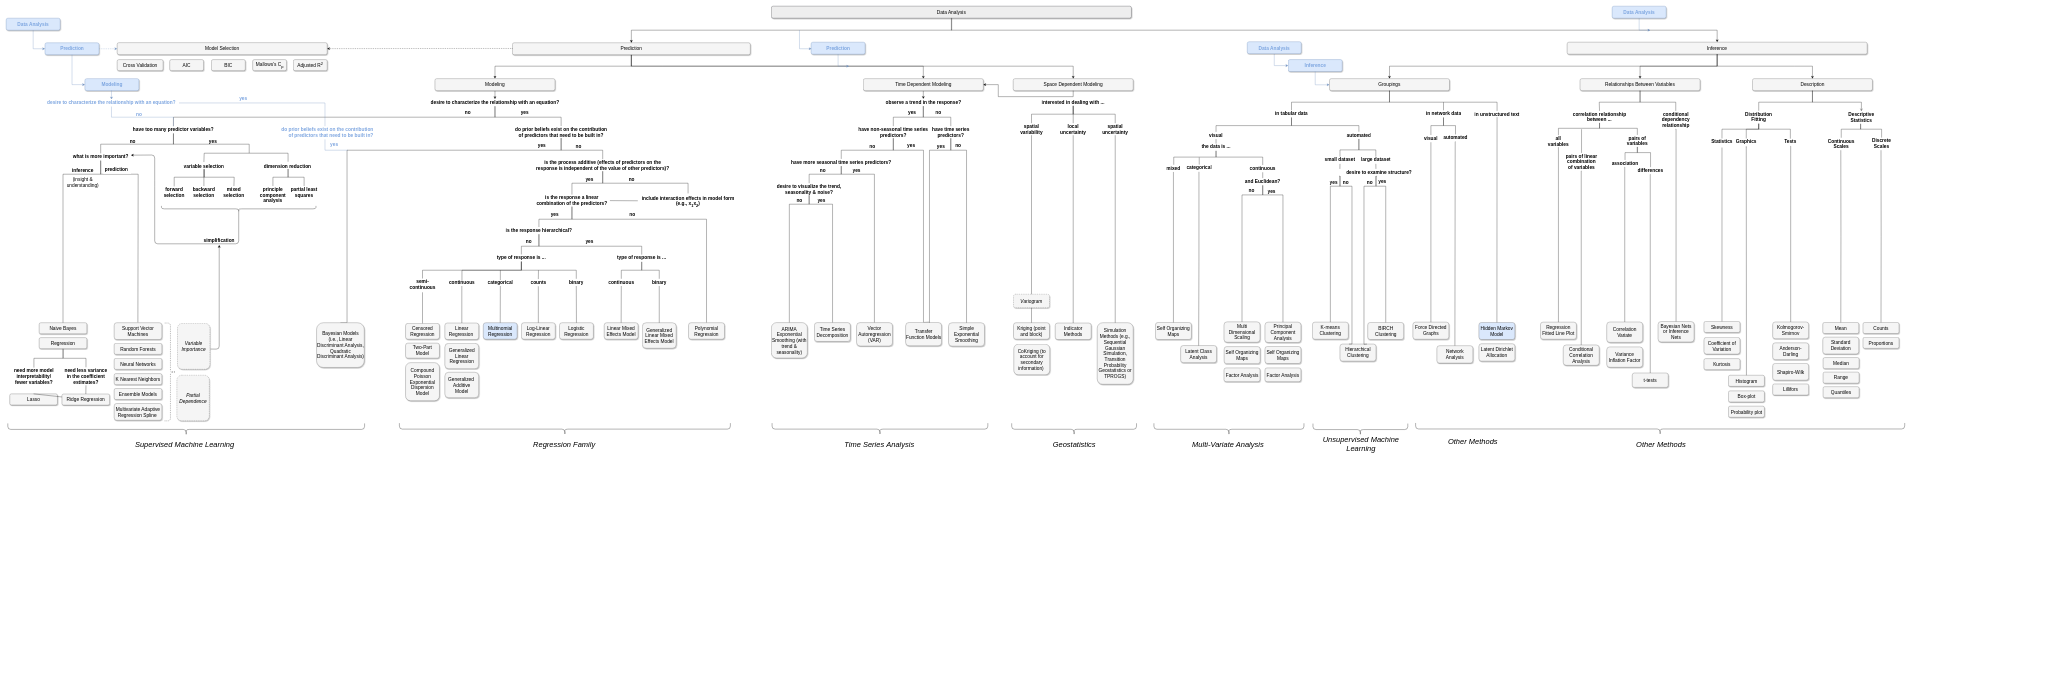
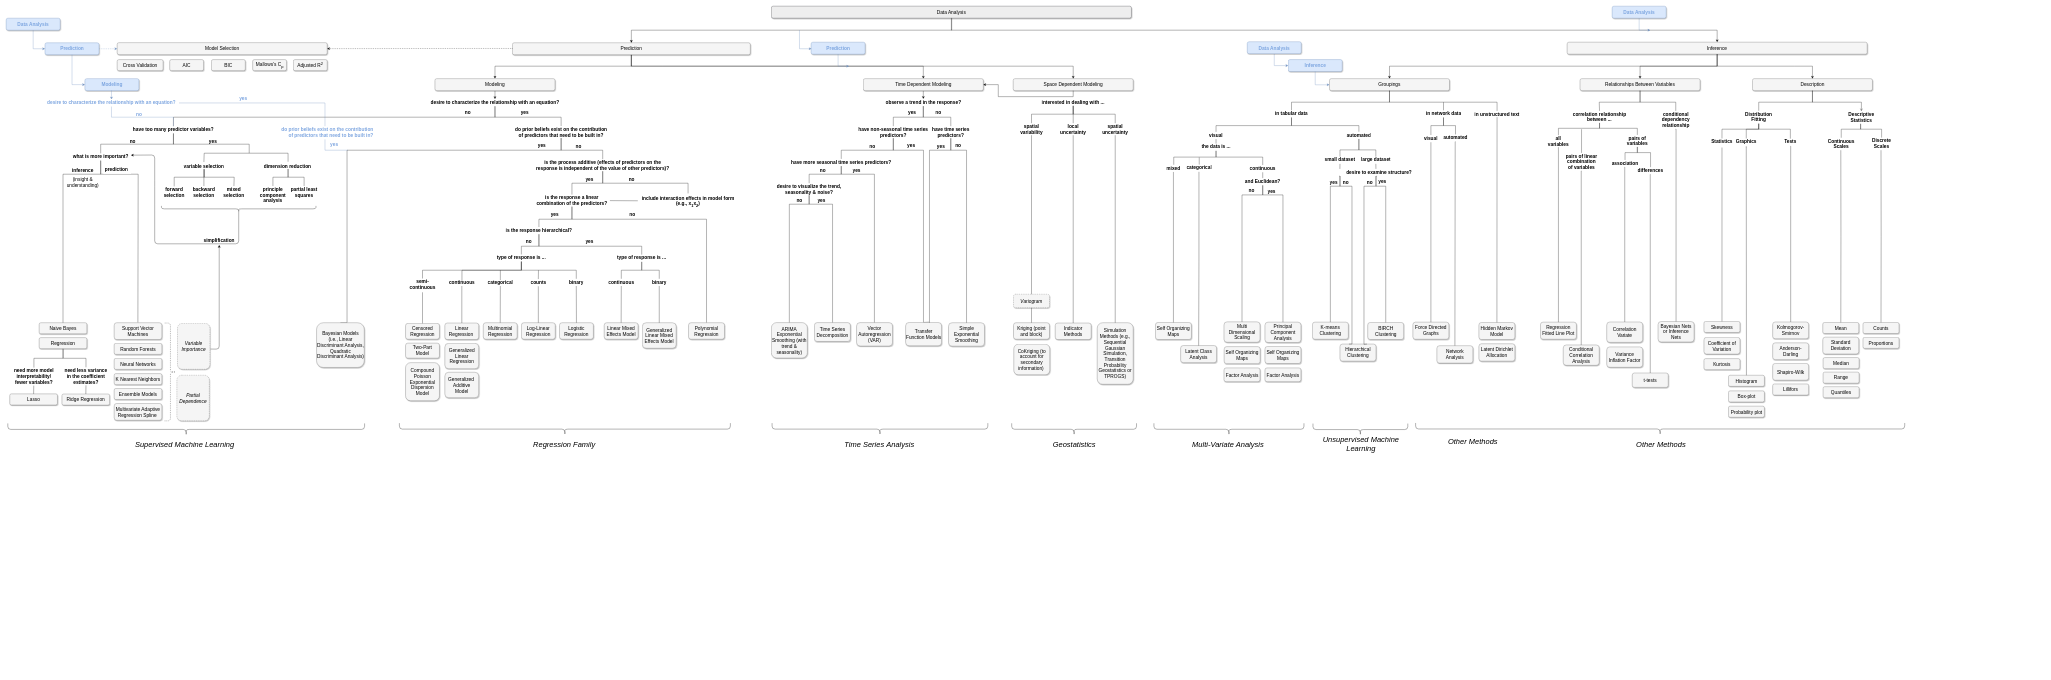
- <mxCell id="69" value="Multinomial Regression" style="whiteSpace=wrap;html=1;rounded=1;shadow=1;strokeWidth=1;fontSize=16;align=center;fillColor=#dae8fc;strokeColor=#666666;" parent="1" vertex="1"><mxGeometry x="1610" y="1075" width="113" height="55" as="geometry" /></mxCell>
+ <mxCell id="69" value="Multinomial Regression" style="whiteSpace=wrap;html=1;rounded=1;shadow=1;strokeWidth=1;fontSize=16;align=center;fillColor=#f5f5f5;strokeColor=#666666;" parent="1" vertex="1"><mxGeometry x="1610" y="1075" width="113" height="55" as="geometry" /></mxCell>
- <mxCell id="142" value="Hidden Markov Model&lt;br&gt;" style="whiteSpace=wrap;html=1;rounded=1;shadow=1;strokeWidth=1;fontSize=16;align=center;fillColor=#dae8fc;strokeColor=#666666;" parent="1" vertex="1"><mxGeometry x="4928" y="1074" width="120" height="57" as="geometry" /></mxCell>
+ <mxCell id="142" value="Hidden Markov Model&lt;br&gt;" style="whiteSpace=wrap;html=1;rounded=1;shadow=1;strokeWidth=1;fontSize=16;align=center;fillColor=#f5f5f5;strokeColor=#666666;" parent="1" vertex="1"><mxGeometry x="4928" y="1074" width="120" height="57" as="geometry" /></mxCell>
- <mxCell id="221" value="" style="endArrow=none;html=1;exitX=0.5;exitY=0;" parent="1" source="57" target="55" edge="1"><mxGeometry width="50" height="50" relative="1" as="geometry"><mxPoint x="-17" y="1341.5" as="sourcePoint" /><mxPoint x="113" y="1301.5" as="targetPoint" /></mxGeometry></mxCell>
+ <mxCell id="221" value="" style="endArrow=none;html=1;exitX=0.5;exitY=0;" parent="1" source="57" target="56" edge="1"><mxGeometry width="50" height="50" relative="1" as="geometry"><mxPoint x="-17" y="1341.5" as="sourcePoint" /><mxPoint x="113" y="1301.5" as="targetPoint" /></mxGeometry></mxCell>
